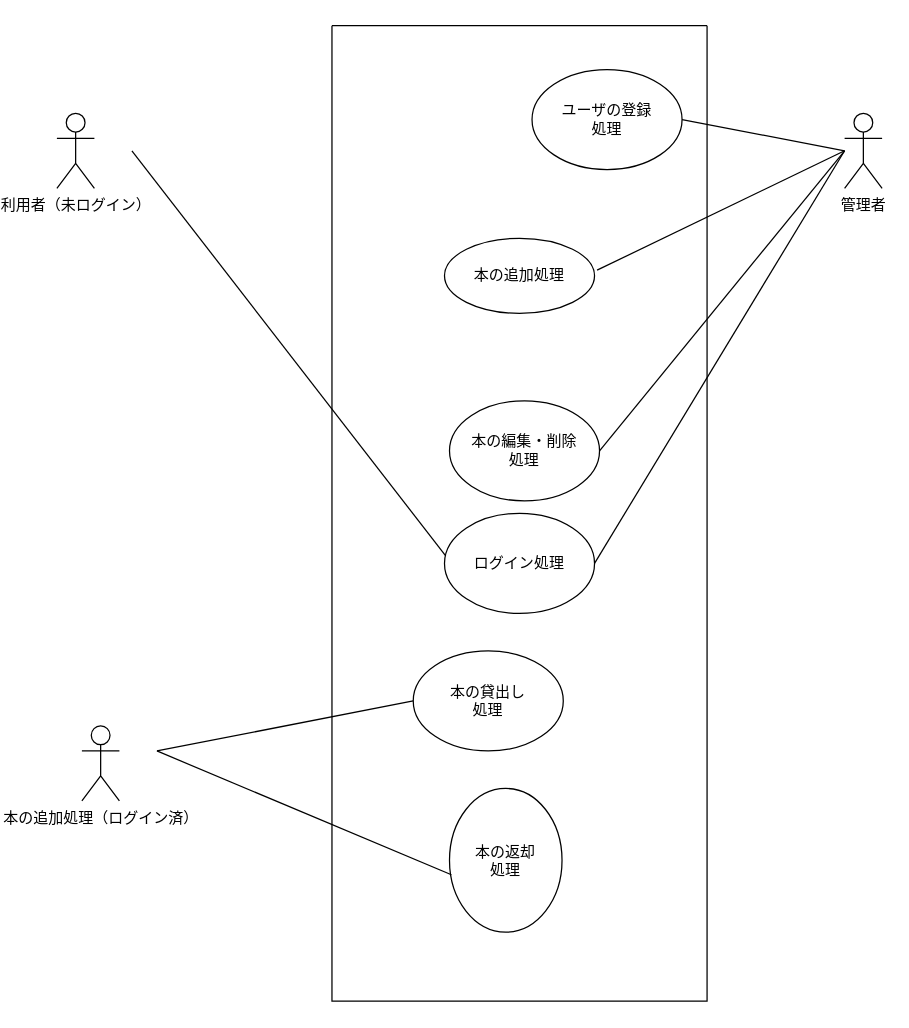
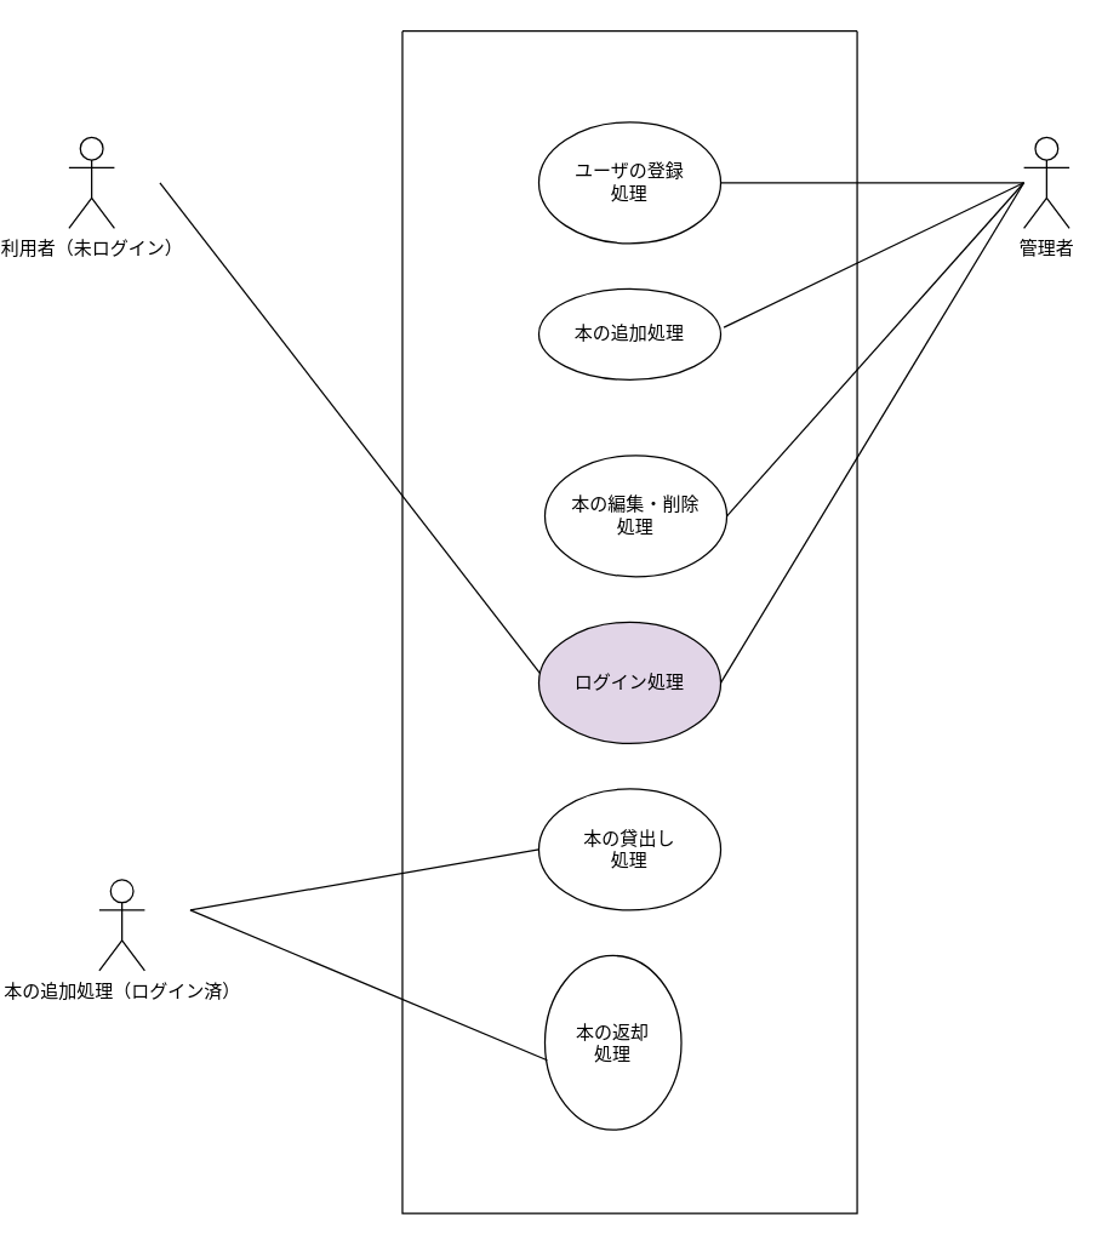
- <mxCell id="4" value="ユーザの登録&lt;br&gt;処理" style="ellipse;whiteSpace=wrap;html=1;" vertex="1" parent="3"><mxGeometry x="160" y="35" width="120" height="80" as="geometry" /></mxCell>
+ <mxCell id="4" value="ユーザの登録&lt;br&gt;処理" style="ellipse;whiteSpace=wrap;html=1;" vertex="1" parent="3"><mxGeometry x="90" y="60" width="120" height="80" as="geometry" /></mxCell>
- <mxCell id="6" value="本の編集・削除&lt;br&gt;処理" style="ellipse;whiteSpace=wrap;html=1;" vertex="1" parent="3"><mxGeometry x="94" y="300" width="120" height="80" as="geometry" /></mxCell>
+ <mxCell id="6" value="本の編集・削除&lt;br&gt;処理" style="ellipse;whiteSpace=wrap;html=1;" vertex="1" parent="3"><mxGeometry x="94" y="280" width="120" height="80" as="geometry" /></mxCell>
- <mxCell id="7" value="ログイン処理" style="ellipse;whiteSpace=wrap;html=1;" vertex="1" parent="3"><mxGeometry x="90" y="390" width="120" height="80" as="geometry" /></mxCell>
+ <mxCell id="7" value="ログイン処理" style="ellipse;whiteSpace=wrap;html=1;fillColor=#e1d5e7;" vertex="1" parent="3"><mxGeometry x="90" y="390" width="120" height="80" as="geometry" /></mxCell>
- <mxCell id="8" value="本の貸出し&lt;br&gt;処理" style="ellipse;whiteSpace=wrap;html=1;" vertex="1" parent="3"><mxGeometry x="65" y="500" width="120" height="80" as="geometry" /></mxCell>
+ <mxCell id="8" value="本の貸出し&lt;br&gt;処理" style="ellipse;whiteSpace=wrap;html=1;" vertex="1" parent="3"><mxGeometry x="90" y="500" width="120" height="80" as="geometry" /></mxCell>
